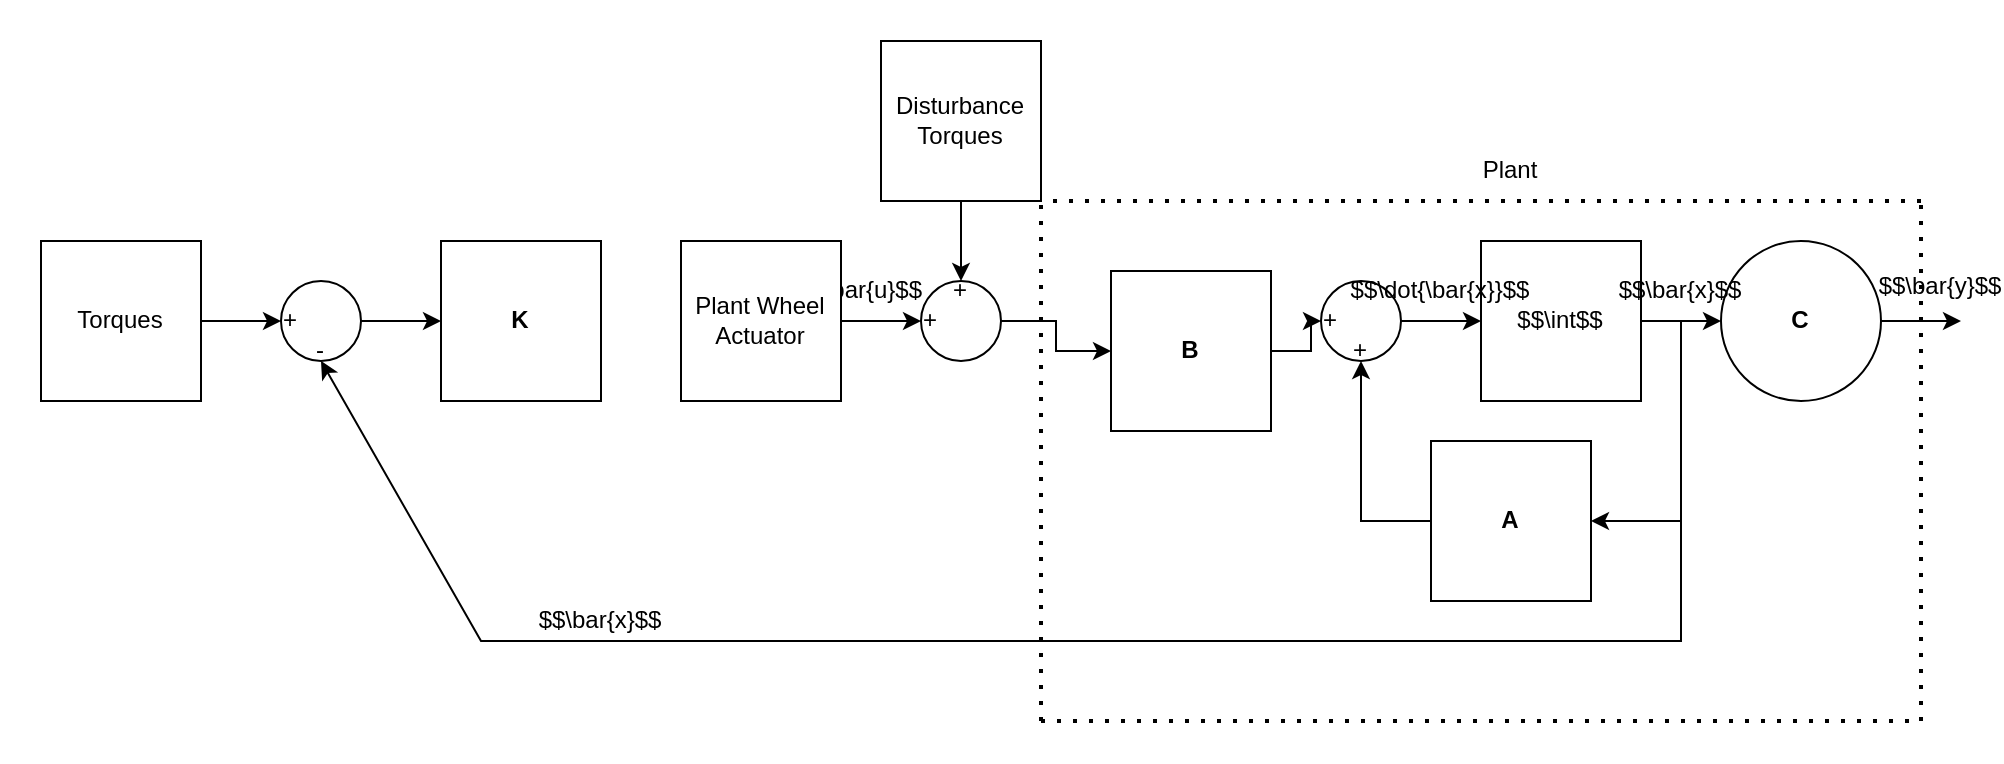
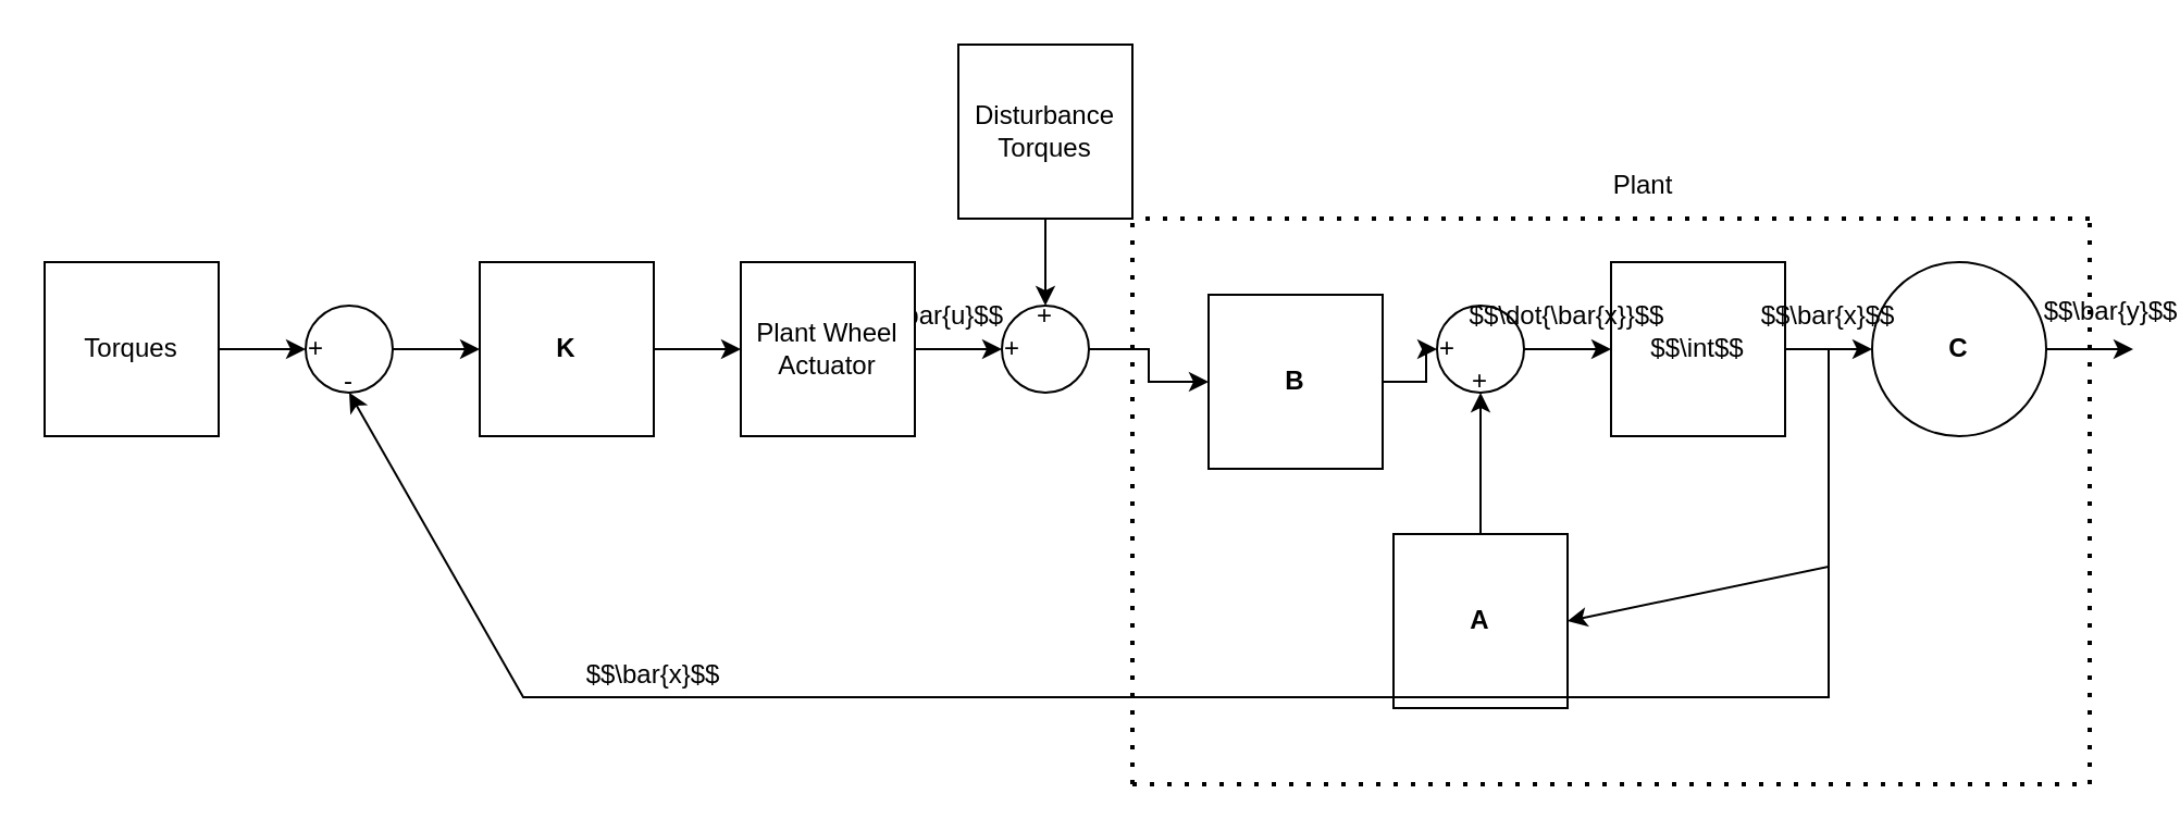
+ <mxCell id="26" value="" style="edgeStyle=none;rounded=0;orthogonalLoop=1;jettySize=auto;html=1;elbow=vertical;" parent="1" source="27" target="25" edge="1"><mxGeometry relative="1" as="geometry" /></mxCell>
- <mxCell id="3" value="&lt;b&gt;A&lt;/b&gt;" style="rounded=0;whiteSpace=wrap;html=1;" parent="1" vertex="1"><mxGeometry x="715" y="220" width="80" height="80" as="geometry" /></mxCell>
+ <mxCell id="3" value="&lt;b&gt;A&lt;/b&gt;" style="rounded=0;whiteSpace=wrap;html=1;" parent="1" vertex="1"><mxGeometry x="640" y="245" width="80" height="80" as="geometry" /></mxCell>
